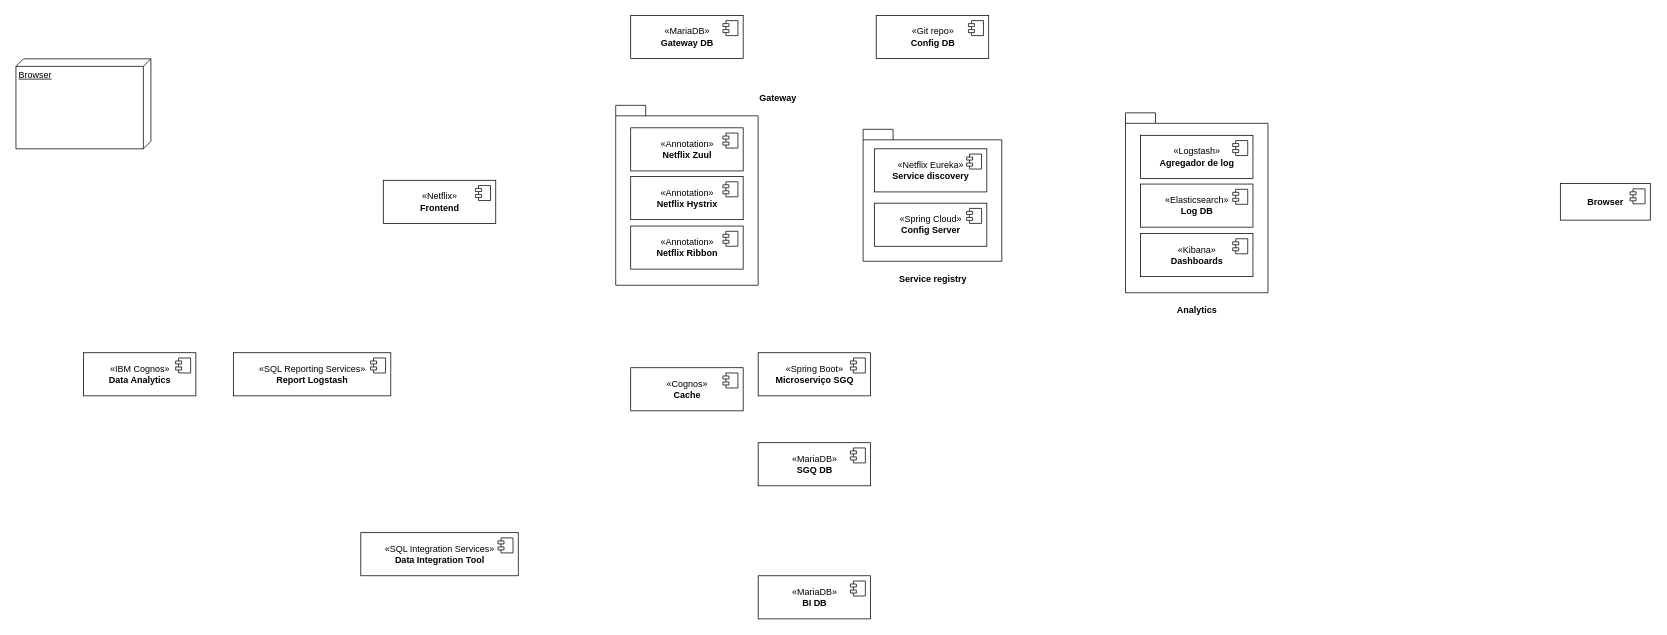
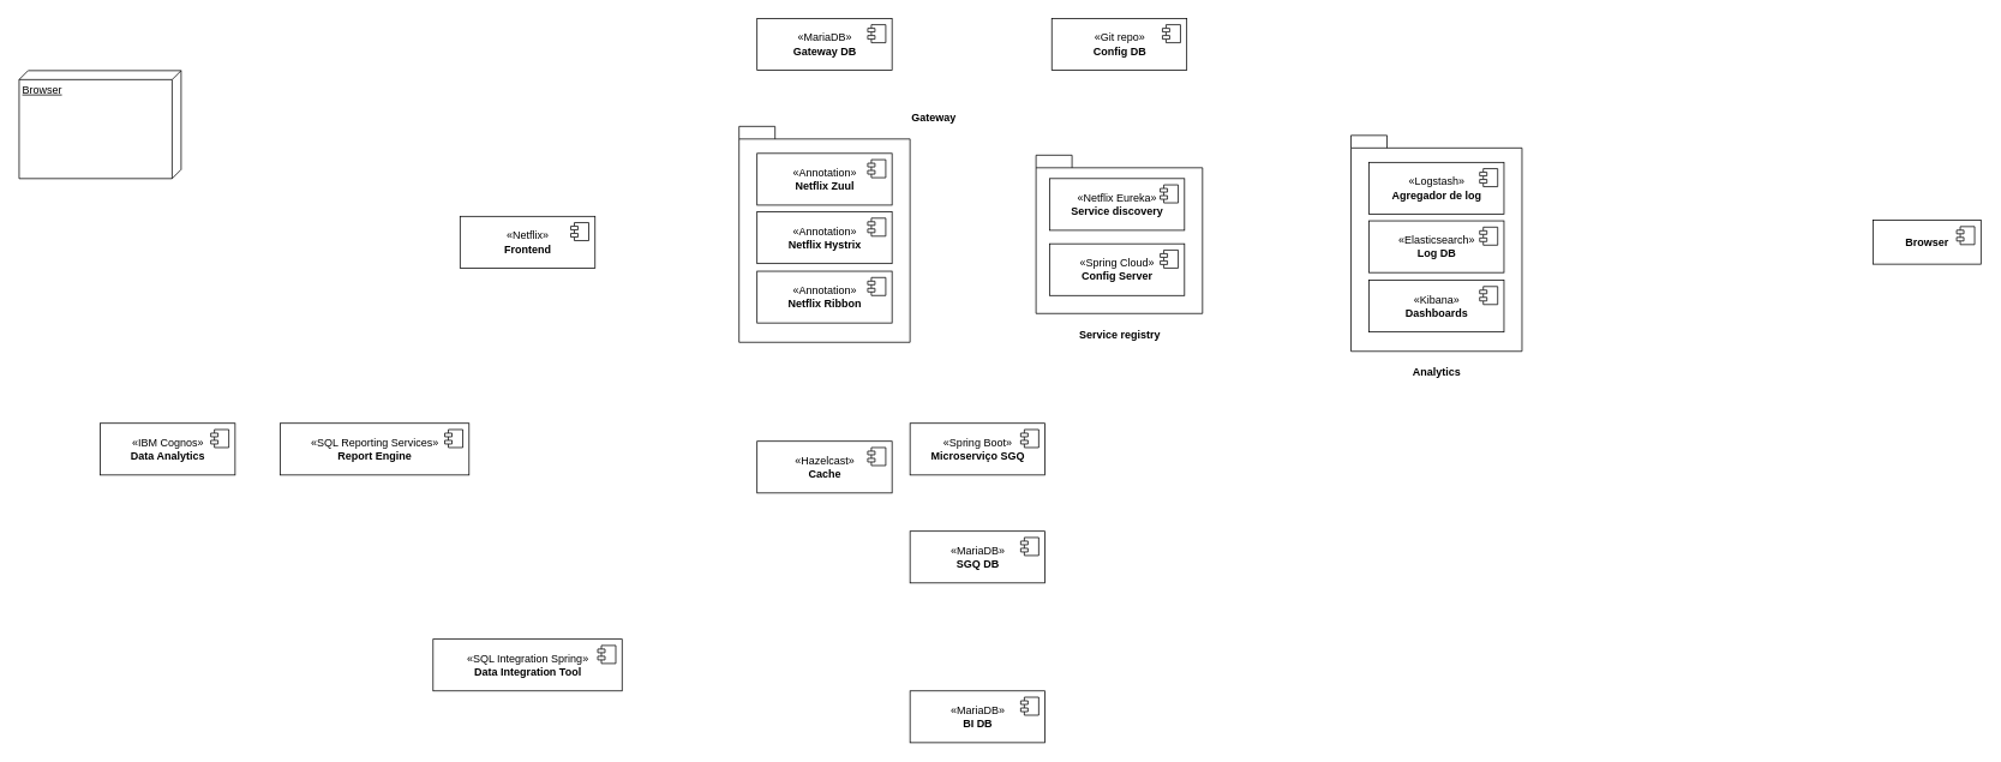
- <mxCell id="14" value="«SQL Reporting Services»&lt;br&gt;&lt;b&gt;Report Logstash&lt;/b&gt;" style="html=1;" vertex="1" parent="1"><mxGeometry x="310" y="470" width="210" height="57.5" as="geometry" /></mxCell>
+ <mxCell id="14" value="«SQL Reporting Services»&lt;br&gt;&lt;b&gt;Report Engine&lt;/b&gt;" style="html=1;" vertex="1" parent="1"><mxGeometry x="310" y="470" width="210" height="57.5" as="geometry" /></mxCell>
- <mxCell id="10" value="«Cognos»&lt;br&gt;&lt;b&gt;Cache&lt;/b&gt;" style="html=1;" vertex="1" parent="1"><mxGeometry x="840" y="490" width="150" height="57.5" as="geometry" /></mxCell>
+ <mxCell id="10" value="«Hazelcast»&lt;br&gt;&lt;b&gt;Cache&lt;/b&gt;" style="html=1;" vertex="1" parent="1"><mxGeometry x="840" y="490" width="150" height="57.5" as="geometry" /></mxCell>
- <mxCell id="12" value="«SQL Integration Services»&lt;br&gt;&lt;b&gt;Data Integration Tool&lt;/b&gt;" style="html=1;" vertex="1" parent="1"><mxGeometry x="480" y="710" width="210" height="57.5" as="geometry" /></mxCell>
+ <mxCell id="12" value="«SQL Integration Spring»&lt;br&gt;&lt;b&gt;Data Integration Tool&lt;/b&gt;" style="html=1;" vertex="1" parent="1"><mxGeometry x="480" y="710" width="210" height="57.5" as="geometry" /></mxCell>
